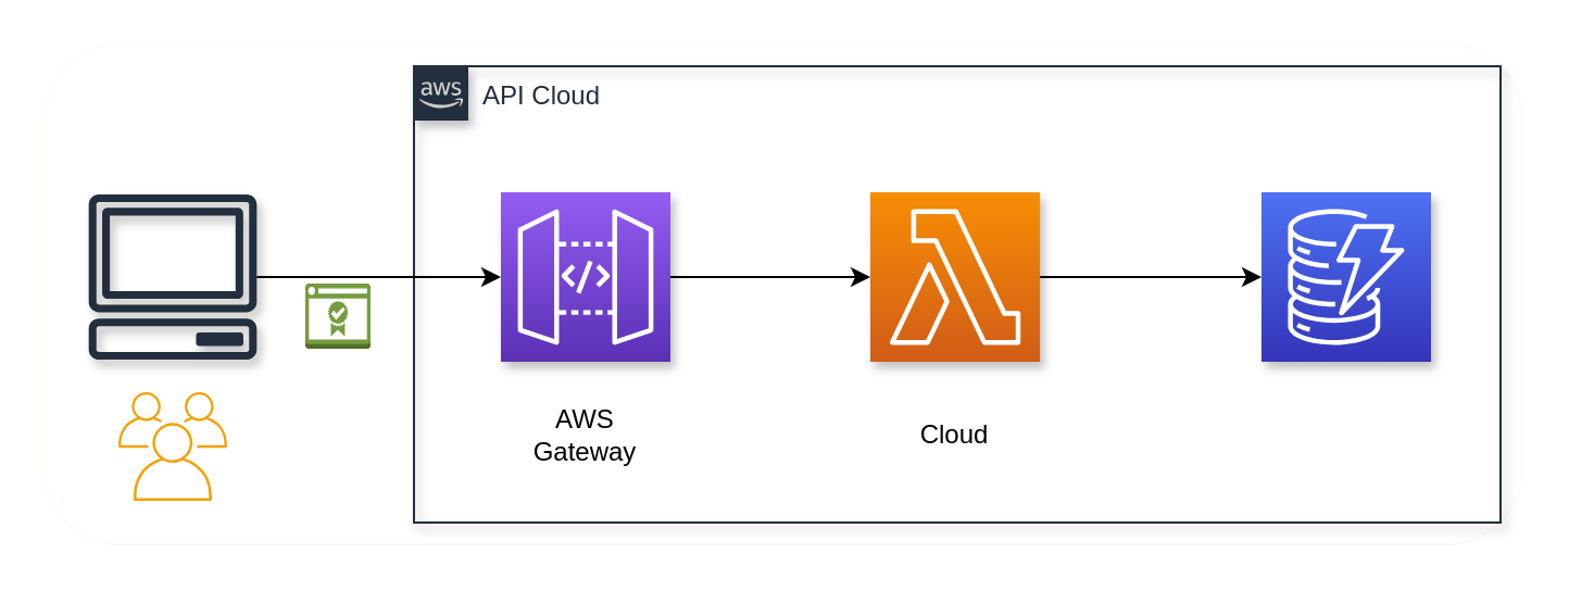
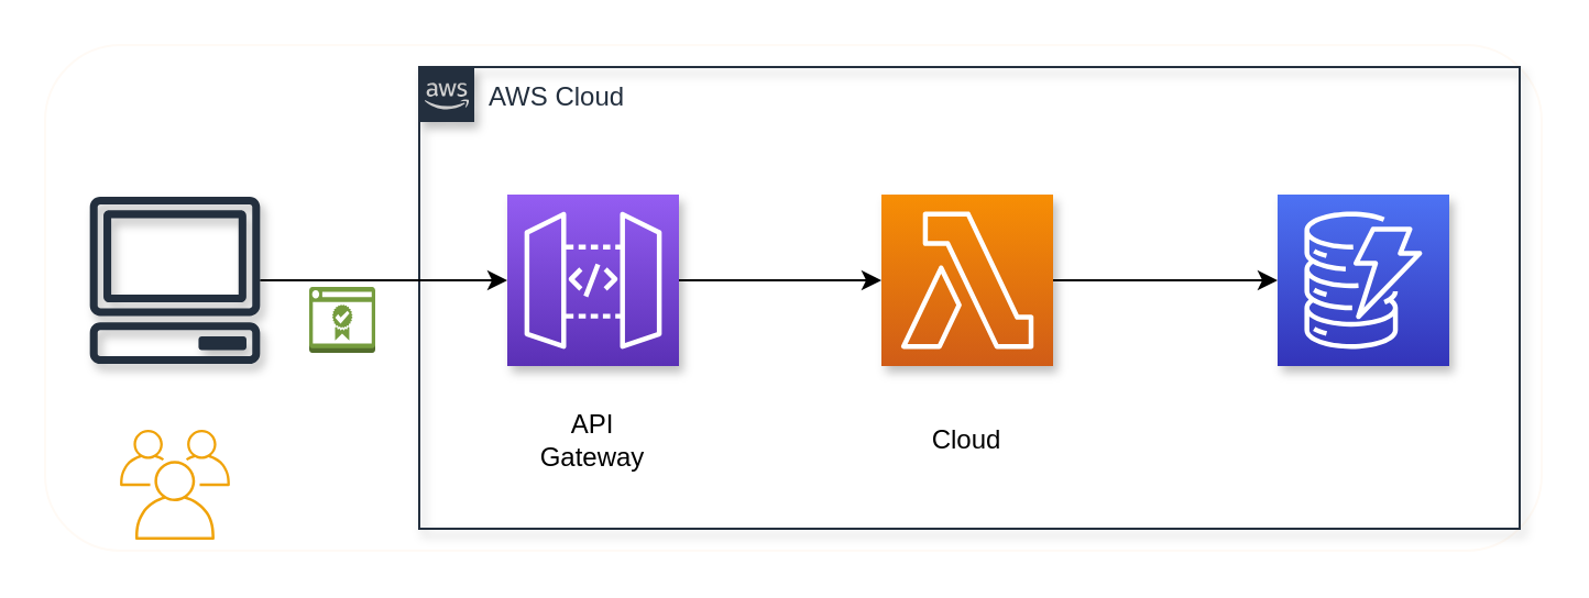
- <mxCell id="3" value="API Cloud" style="points=[[0,0],[0.25,0],[0.5,0],[0.75,0],[1,0],[1,0.25],[1,0.5],[1,0.75],[1,1],[0.75,1],[0.5,1],[0.25,1],[0,1],[0,0.75],[0,0.5],[0,0.25]];outlineConnect=0;gradientColor=none;html=1;whiteSpace=wrap;fontSize=12;fontStyle=0;shape=mxgraph.aws4.group;grIcon=mxgraph.aws4.group_aws_cloud_alt;strokeColor=#232F3E;fillColor=none;verticalAlign=top;align=left;spacingLeft=30;fontColor=#232F3E;dashed=0;shadow=1;" parent="1" vertex="1"><mxGeometry x="190" y="30" width="500" height="210" as="geometry" /></mxCell>
+ <mxCell id="3" value="AWS Cloud" style="points=[[0,0],[0.25,0],[0.5,0],[0.75,0],[1,0],[1,0.25],[1,0.5],[1,0.75],[1,1],[0.75,1],[0.5,1],[0.25,1],[0,1],[0,0.75],[0,0.5],[0,0.25]];outlineConnect=0;gradientColor=none;html=1;whiteSpace=wrap;fontSize=12;fontStyle=0;shape=mxgraph.aws4.group;grIcon=mxgraph.aws4.group_aws_cloud_alt;strokeColor=#232F3E;fillColor=none;verticalAlign=top;align=left;spacingLeft=30;fontColor=#232F3E;dashed=0;shadow=1;" parent="1" vertex="1"><mxGeometry x="190" y="30" width="500" height="210" as="geometry" /></mxCell>
- <mxCell id="11" value="AWS Gateway" style="text;html=1;strokeColor=none;fillColor=none;align=center;verticalAlign=middle;whiteSpace=wrap;rounded=0;shadow=1;" parent="1" vertex="1"><mxGeometry x="249" y="190" width="40" height="20" as="geometry" /></mxCell>
+ <mxCell id="11" value="API Gateway" style="text;html=1;strokeColor=none;fillColor=none;align=center;verticalAlign=middle;whiteSpace=wrap;rounded=0;shadow=1;" parent="1" vertex="1"><mxGeometry x="249" y="190" width="40" height="20" as="geometry" /></mxCell>
- <mxCell id="13" value="users" style="outlineConnect=0;fontColor=#ffffff;strokeColor=#BD7000;fillColor=#f0a30a;dashed=0;verticalLabelPosition=bottom;verticalAlign=top;align=center;html=1;fontSize=12;fontStyle=0;aspect=fixed;shape=mxgraph.aws4.illustration_users;pointerEvents=1;shadow=0;" parent="1" vertex="1"><mxGeometry x="54" y="180" width="50" height="50" as="geometry" /></mxCell>
+ <mxCell id="13" value="users" style="outlineConnect=0;fontColor=#ffffff;strokeColor=#BD7000;fillColor=#f0a30a;dashed=0;verticalLabelPosition=bottom;verticalAlign=top;align=center;html=1;fontSize=12;fontStyle=0;aspect=fixed;shape=mxgraph.aws4.illustration_users;pointerEvents=1;shadow=0;" parent="1" vertex="1"><mxGeometry x="54" y="195" width="50" height="50" as="geometry" /></mxCell>
